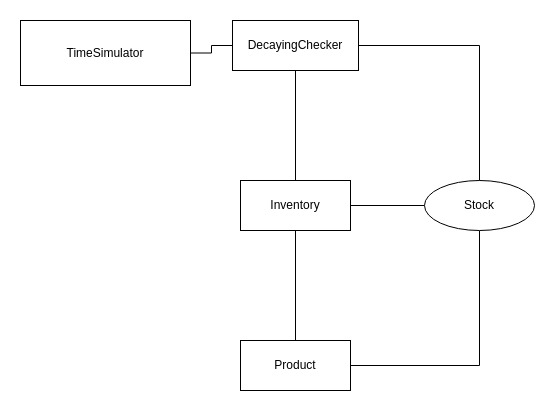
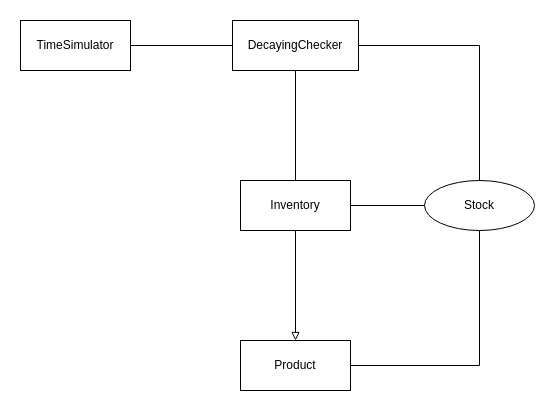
- <mxCell id="9" value="TimeSimulator" style="html=1;whiteSpace=wrap;" vertex="1" parent="1"><mxGeometry x="20" y="20" width="170" height="65" as="geometry" /></mxCell>
+ <mxCell id="9" value="TimeSimulator" style="html=1;whiteSpace=wrap;" vertex="1" parent="1"><mxGeometry x="20" y="20" width="110" height="50" as="geometry" /></mxCell>
- <mxCell id="2" style="edgeStyle=orthogonalEdgeStyle;rounded=0;orthogonalLoop=1;jettySize=auto;html=1;exitX=0.5;exitY=1;exitDx=0;exitDy=0;entryX=0.5;entryY=0;entryDx=0;entryDy=0;endArrow=none;endFill=0;" edge="1" parent="1" source="4" target="6"><mxGeometry relative="1" as="geometry" /></mxCell>
+ <mxCell id="2" style="edgeStyle=orthogonalEdgeStyle;rounded=0;orthogonalLoop=1;jettySize=auto;html=1;exitX=0.5;exitY=1;exitDx=0;exitDy=0;entryX=0.5;entryY=0;entryDx=0;entryDy=0;endArrow=block;endFill=0;" edge="1" parent="1" source="4" target="6"><mxGeometry relative="1" as="geometry" /></mxCell>
